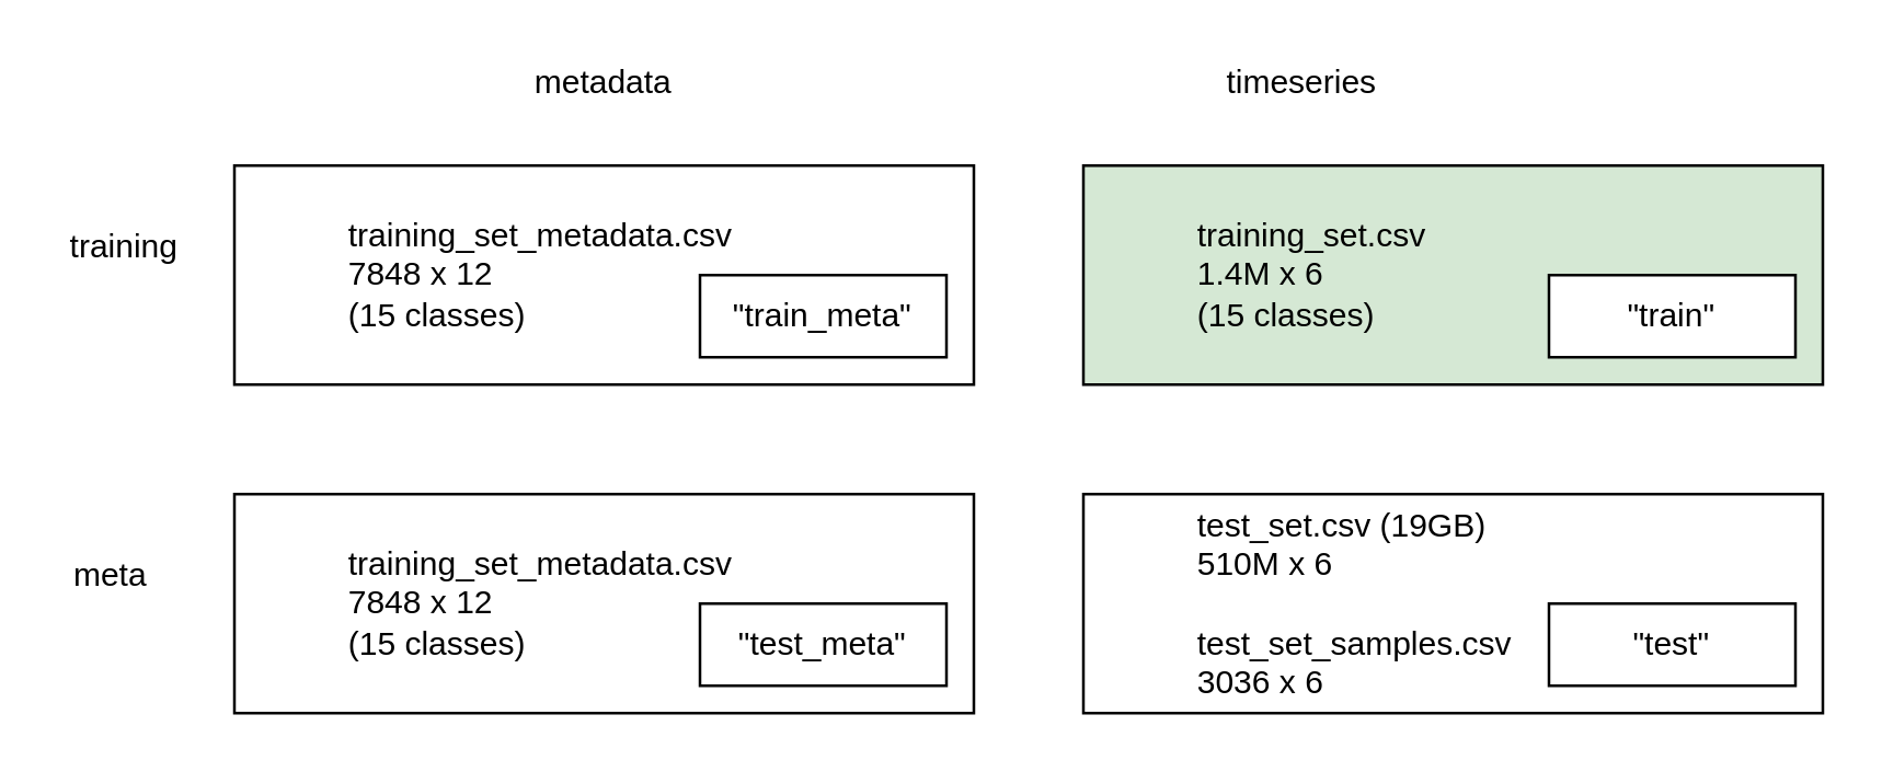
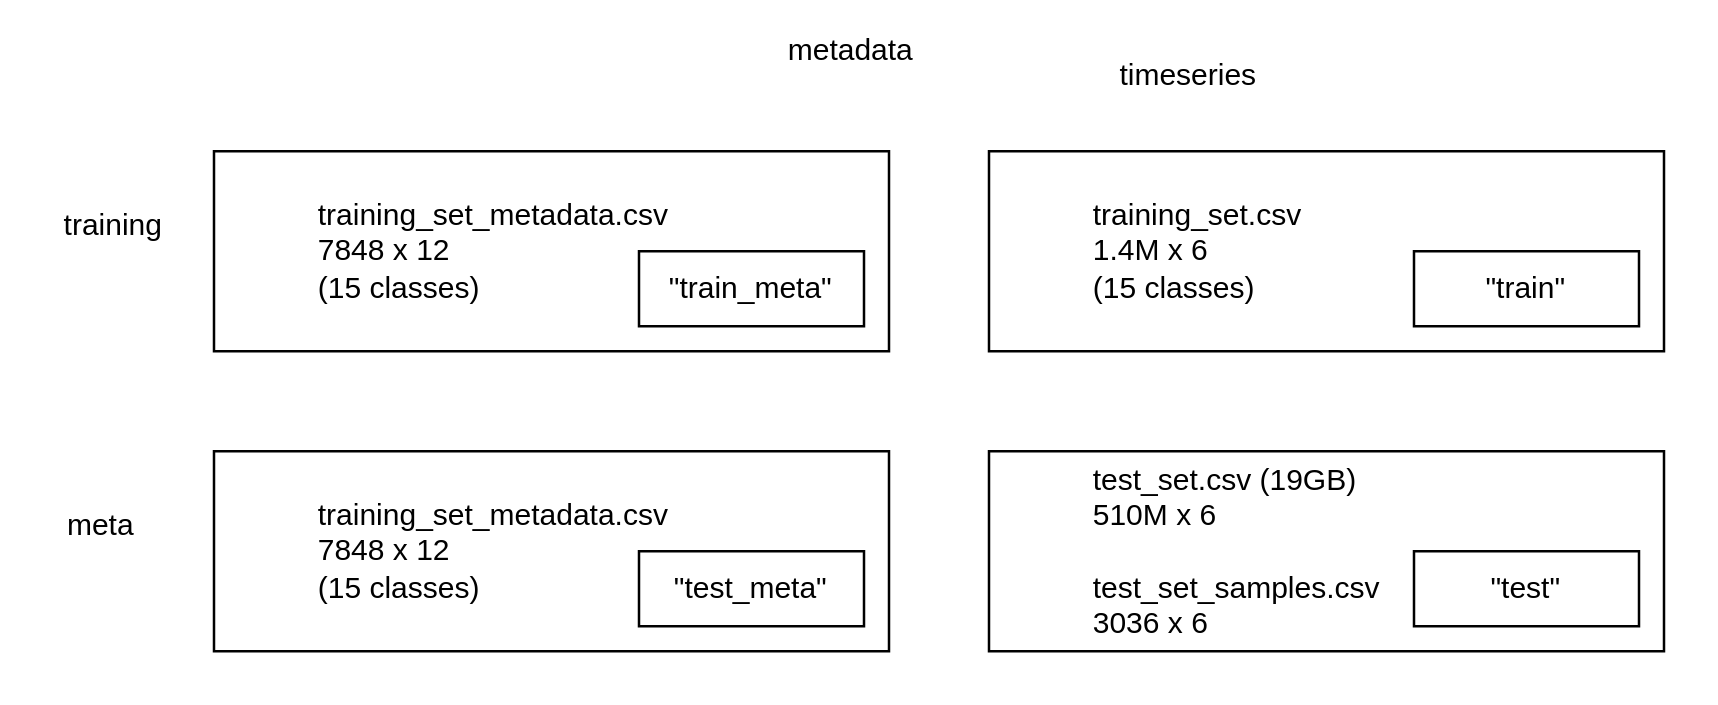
- <mxCell id="6" value="metadata" style="text;html=1;strokeColor=none;fillColor=none;align=center;verticalAlign=middle;whiteSpace=wrap;rounded=0;" vertex="1" parent="1"><mxGeometry x="200" y="20" width="40" height="20" as="geometry" /></mxCell>
+ <mxCell id="6" value="metadata" style="text;html=1;strokeColor=none;fillColor=none;align=center;verticalAlign=middle;whiteSpace=wrap;rounded=0;" vertex="1" parent="1"><mxGeometry x="320" y="10" width="40" height="20" as="geometry" /></mxCell>
- <mxCell id="4" value="&lt;blockquote style=&quot;margin: 0 0 0 40px ; border: none ; padding: 0px&quot;&gt;&lt;div&gt;&lt;span&gt;training_set.csv&lt;/span&gt;&lt;/div&gt;&lt;div&gt;&lt;span&gt;1.4M x 6&lt;/span&gt;&lt;/div&gt;&lt;div&gt;&lt;span&gt;(15 classes)&lt;/span&gt;&lt;/div&gt;&lt;/blockquote&gt;" style="rounded=0;whiteSpace=wrap;html=1;align=left;fillColor=#d5e8d4;" vertex="1" parent="1"><mxGeometry x="395" y="60" width="270" height="80" as="geometry" /></mxCell>
+ <mxCell id="4" value="&lt;blockquote style=&quot;margin: 0 0 0 40px ; border: none ; padding: 0px&quot;&gt;&lt;div&gt;&lt;span&gt;training_set.csv&lt;/span&gt;&lt;/div&gt;&lt;div&gt;&lt;span&gt;1.4M x 6&lt;/span&gt;&lt;/div&gt;&lt;div&gt;&lt;span&gt;(15 classes)&lt;/span&gt;&lt;/div&gt;&lt;/blockquote&gt;" style="rounded=0;whiteSpace=wrap;html=1;align=left;" vertex="1" parent="1"><mxGeometry x="395" y="60" width="270" height="80" as="geometry" /></mxCell>
